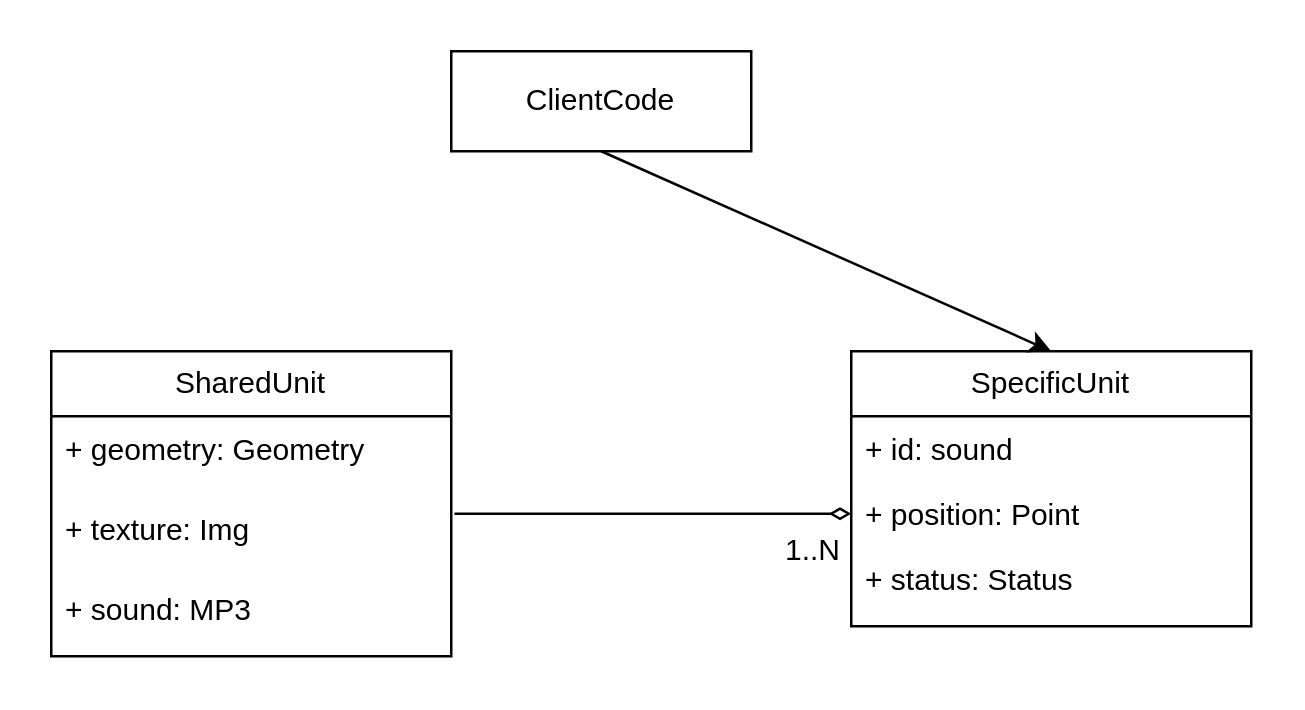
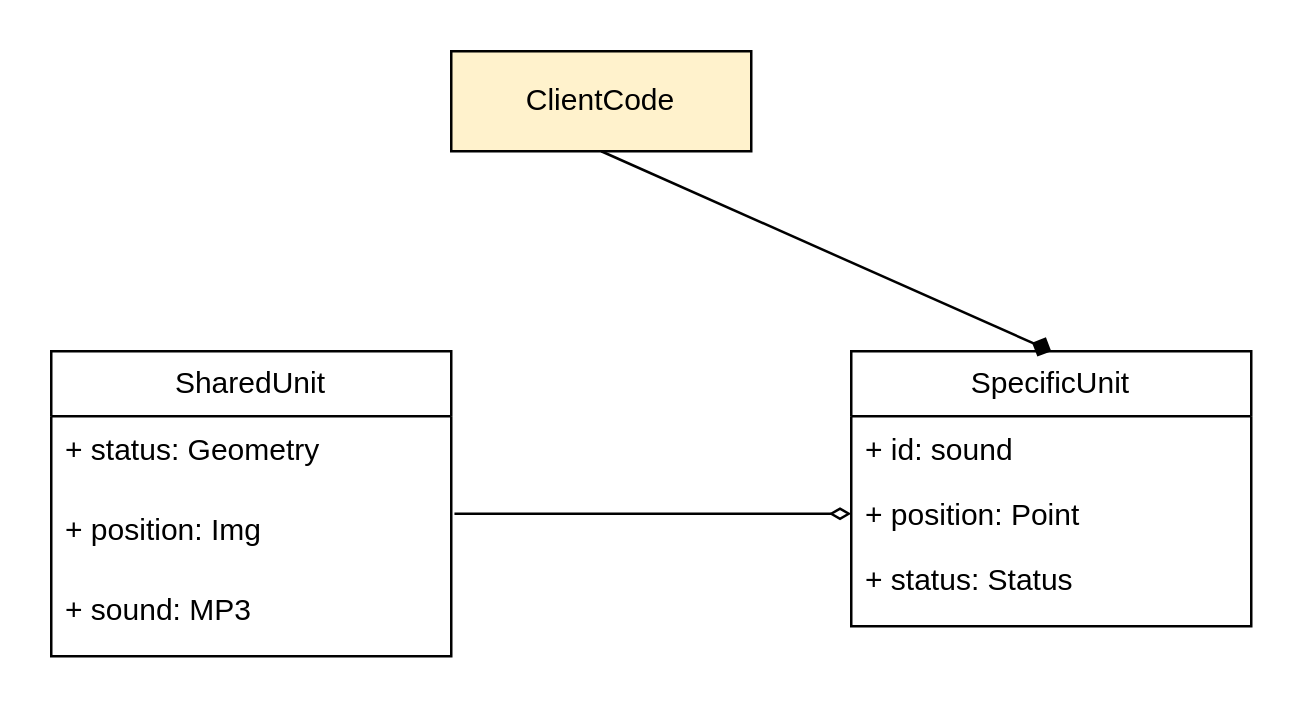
- <mxCell id="6" value="ClientCode" style="html=1;whiteSpace=wrap;" parent="1" vertex="1"><mxGeometry x="180" y="20" width="120" height="40" as="geometry" /></mxCell>
+ <mxCell id="6" value="ClientCode" style="html=1;whiteSpace=wrap;fillColor=#fff2cc;" parent="1" vertex="1"><mxGeometry x="180" y="20" width="120" height="40" as="geometry" /></mxCell>
- <mxCell id="11" value="" style="endArrow=classic;html=1;rounded=0;exitX=0.5;exitY=1;exitDx=0;exitDy=0;entryX=0.5;entryY=0;entryDx=0;entryDy=0;" edge="1" parent="1" source="6" target="7"><mxGeometry width="50" height="50" relative="1" as="geometry"><mxPoint x="490" y="360" as="sourcePoint" /><mxPoint x="540" y="310" as="targetPoint" /></mxGeometry></mxCell>
+ <mxCell id="11" value="" style="endArrow=diamond;html=1;rounded=0;exitX=0.5;exitY=1;exitDx=0;exitDy=0;entryX=0.5;entryY=0;entryDx=0;entryDy=0;" edge="1" parent="1" source="6" target="7"><mxGeometry width="50" height="50" relative="1" as="geometry"><mxPoint x="490" y="360" as="sourcePoint" /><mxPoint x="540" y="310" as="targetPoint" /></mxGeometry></mxCell>
- <mxCell id="3" value="+ geometry: Geometry" style="text;strokeColor=none;fillColor=none;align=left;verticalAlign=top;spacingLeft=4;spacingRight=4;overflow=hidden;rotatable=0;points=[[0,0.5],[1,0.5]];portConstraint=eastwest;whiteSpace=wrap;html=1;" parent="2" vertex="1"><mxGeometry y="26" width="160" height="32" as="geometry" /></mxCell>
+ <mxCell id="3" value="+ status: Geometry" style="text;strokeColor=none;fillColor=none;align=left;verticalAlign=top;spacingLeft=4;spacingRight=4;overflow=hidden;rotatable=0;points=[[0,0.5],[1,0.5]];portConstraint=eastwest;whiteSpace=wrap;html=1;" parent="2" vertex="1"><mxGeometry y="26" width="160" height="32" as="geometry" /></mxCell>
- <mxCell id="4" value="+ texture: Img" style="text;strokeColor=none;fillColor=none;align=left;verticalAlign=top;spacingLeft=4;spacingRight=4;overflow=hidden;rotatable=0;points=[[0,0.5],[1,0.5]];portConstraint=eastwest;whiteSpace=wrap;html=1;" parent="2" vertex="1"><mxGeometry y="58" width="160" height="32" as="geometry" /></mxCell>
+ <mxCell id="4" value="+ position: Img" style="text;strokeColor=none;fillColor=none;align=left;verticalAlign=top;spacingLeft=4;spacingRight=4;overflow=hidden;rotatable=0;points=[[0,0.5],[1,0.5]];portConstraint=eastwest;whiteSpace=wrap;html=1;" parent="2" vertex="1"><mxGeometry y="58" width="160" height="32" as="geometry" /></mxCell>
- <mxCell id="13" value="1..N" style="text;html=1;align=center;verticalAlign=middle;whiteSpace=wrap;rounded=0;" vertex="1" parent="1"><mxGeometry x="310" y="210" width="30" height="20" as="geometry" /></mxCell>
